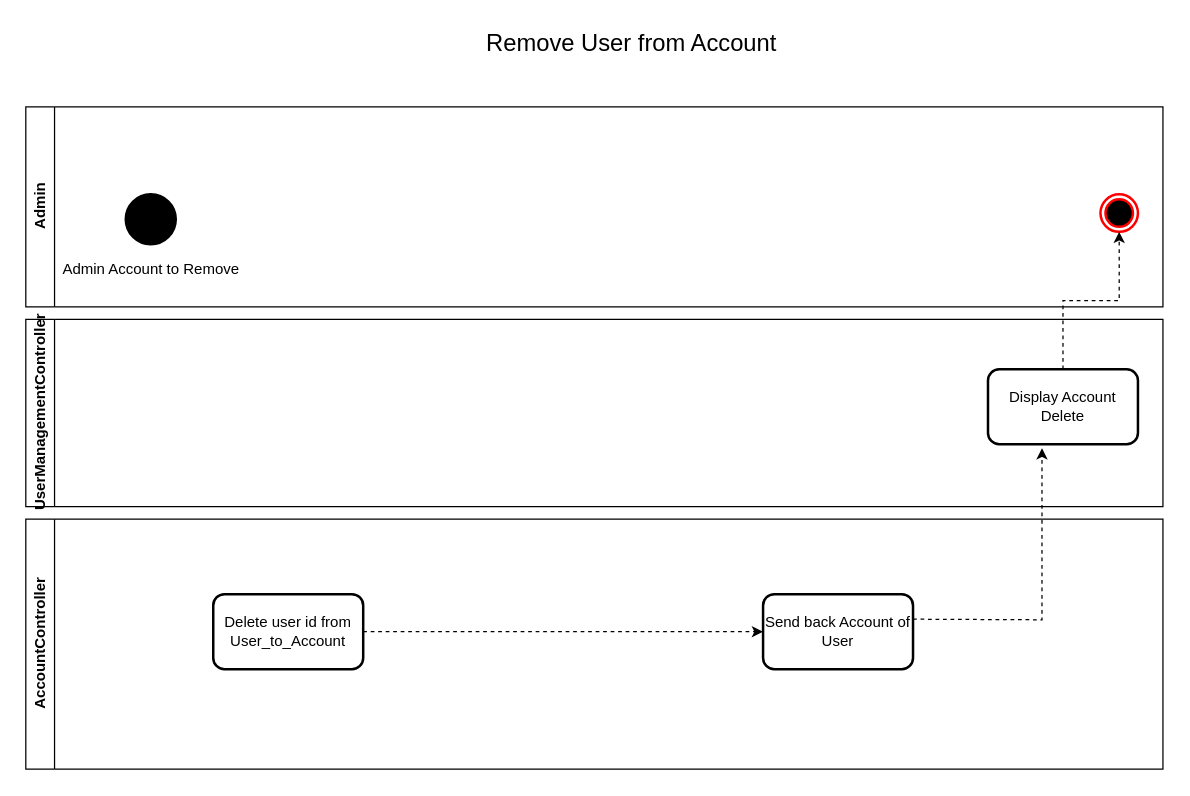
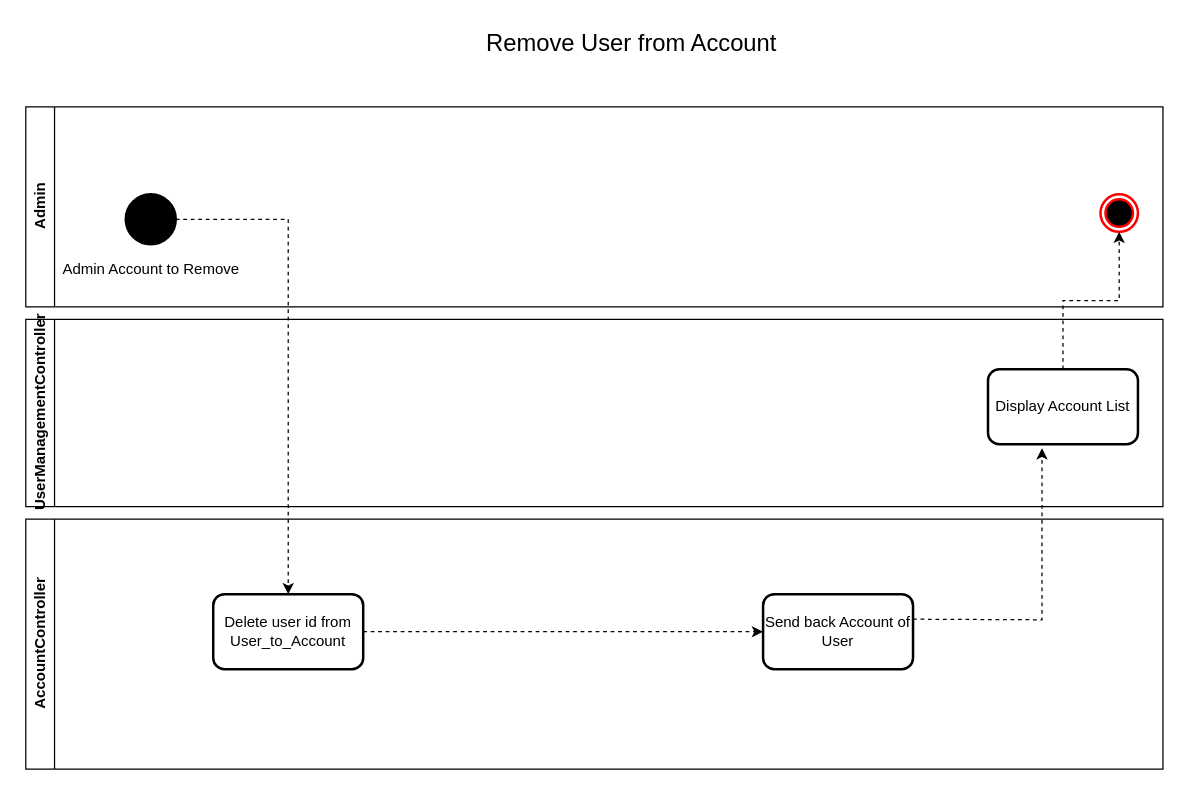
+ <mxCell id="14" style="edgeStyle=orthogonalEdgeStyle;rounded=0;orthogonalLoop=1;jettySize=auto;html=1;dashed=1;" parent="1" source="3" target="9" edge="1"><mxGeometry relative="1" as="geometry" /></mxCell>
- <mxCell id="6" value="Display Account Delete" style="rounded=1;whiteSpace=wrap;html=1;strokeWidth=2;fontFamily=Helvetica;fontSize=12;" parent="5" vertex="1"><mxGeometry x="770" y="40" width="120" height="60" as="geometry" /></mxCell>
+ <mxCell id="6" value="Display Account List" style="rounded=1;whiteSpace=wrap;html=1;strokeWidth=2;fontFamily=Helvetica;fontSize=12;" parent="5" vertex="1"><mxGeometry x="770" y="40" width="120" height="60" as="geometry" /></mxCell>
